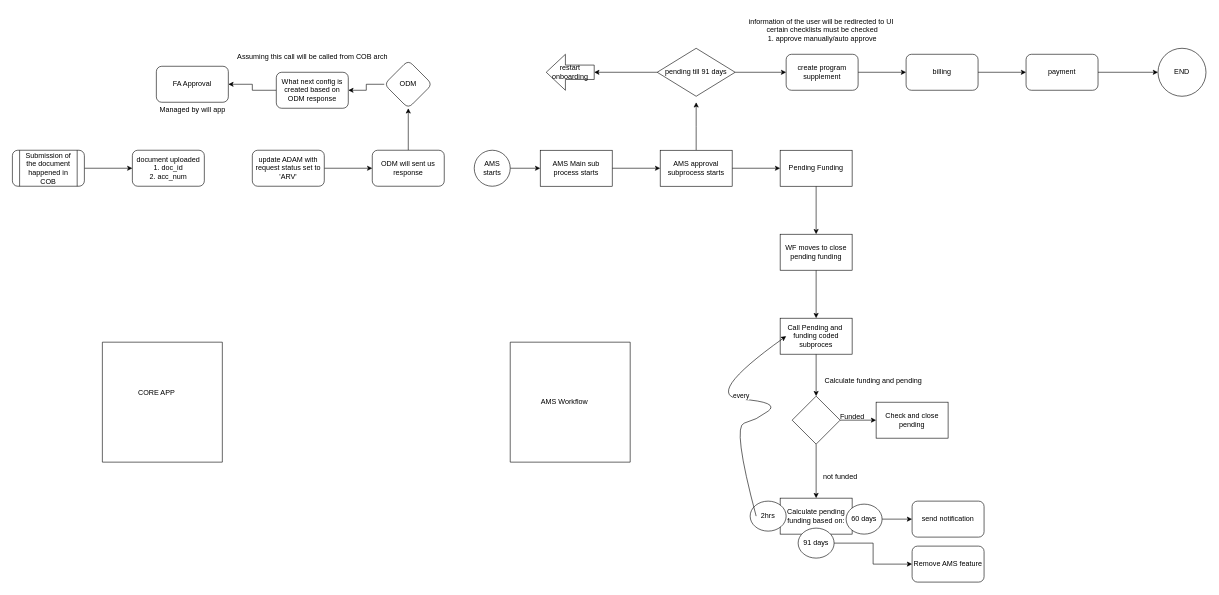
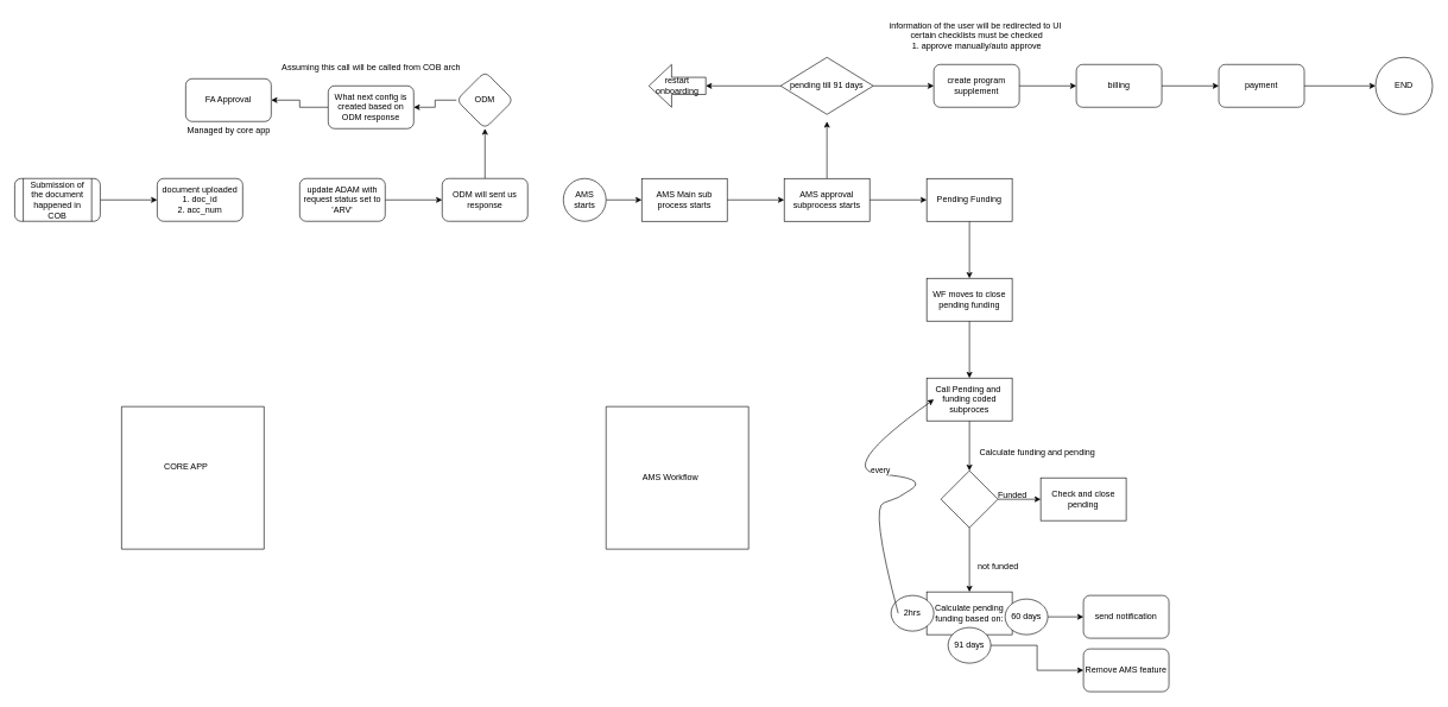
- <mxCell id="55" value="Managed by will app" style="text;html=1;align=center;verticalAlign=middle;resizable=0;points=[];autosize=1;strokeColor=none;fillColor=none;" vertex="1" parent="1"><mxGeometry x="250" y="168" width="140" height="30" as="geometry" /></mxCell>
+ <mxCell id="55" value="Managed by core app" style="text;html=1;align=center;verticalAlign=middle;resizable=0;points=[];autosize=1;strokeColor=none;fillColor=none;" vertex="1" parent="1"><mxGeometry x="250" y="168" width="140" height="30" as="geometry" /></mxCell>
